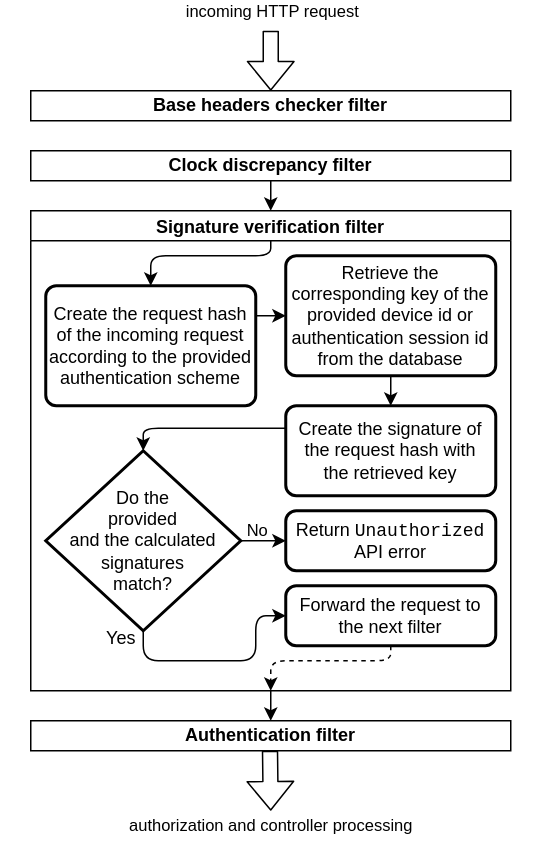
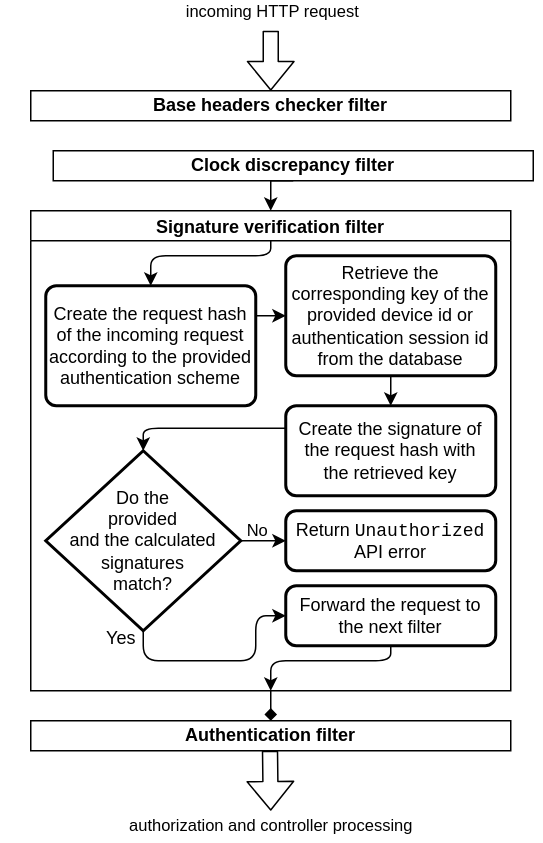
- <mxCell id="4" value="&lt;b&gt;Clock discrepancy filter&lt;/b&gt;" style="rounded=0;whiteSpace=wrap;html=1;" parent="1" vertex="1"><mxGeometry x="20" y="100" width="320" height="20" as="geometry" /></mxCell>
+ <mxCell id="4" value="&lt;b&gt;Clock discrepancy filter&lt;/b&gt;" style="rounded=0;whiteSpace=wrap;html=1;" parent="1" vertex="1"><mxGeometry x="35" y="100" width="320" height="20" as="geometry" /></mxCell>
- <mxCell id="24" style="edgeStyle=orthogonalEdgeStyle;rounded=1;orthogonalLoop=1;jettySize=auto;html=1;exitX=0.5;exitY=1;exitDx=0;exitDy=0;entryX=0.5;entryY=1;entryDx=0;entryDy=0;dashed=1;" edge="1" parent="11" source="25" target="11"><mxGeometry relative="1" as="geometry"><Array as="points"><mxPoint x="240" y="300" /><mxPoint x="160" y="300" /></Array></mxGeometry></mxCell>
+ <mxCell id="24" style="edgeStyle=orthogonalEdgeStyle;rounded=1;orthogonalLoop=1;jettySize=auto;html=1;exitX=0.5;exitY=1;exitDx=0;exitDy=0;entryX=0.5;entryY=1;entryDx=0;entryDy=0;" edge="1" parent="11" source="25" target="11"><mxGeometry relative="1" as="geometry"><Array as="points"><mxPoint x="240" y="300" /><mxPoint x="160" y="300" /></Array></mxGeometry></mxCell>
- <mxCell id="10" style="edgeStyle=orthogonalEdgeStyle;rounded=1;orthogonalLoop=1;jettySize=auto;html=1;exitX=0.5;exitY=1;exitDx=0;exitDy=0;entryX=0.5;entryY=0;entryDx=0;entryDy=0;" edge="1" parent="1" source="11" target="5"><mxGeometry relative="1" as="geometry" /></mxCell>
+ <mxCell id="10" style="edgeStyle=orthogonalEdgeStyle;rounded=1;orthogonalLoop=1;jettySize=auto;html=1;exitX=0.5;exitY=1;exitDx=0;exitDy=0;entryX=0.5;entryY=0;entryDx=0;entryDy=0;endArrow=diamond;" edge="1" parent="1" source="11" target="5"><mxGeometry relative="1" as="geometry" /></mxCell>
